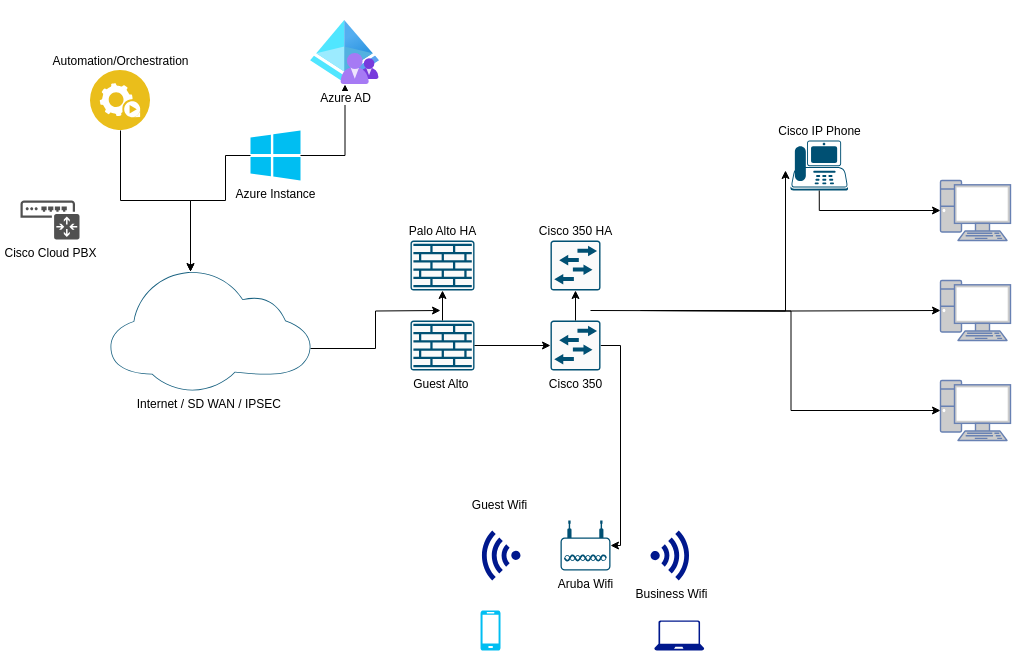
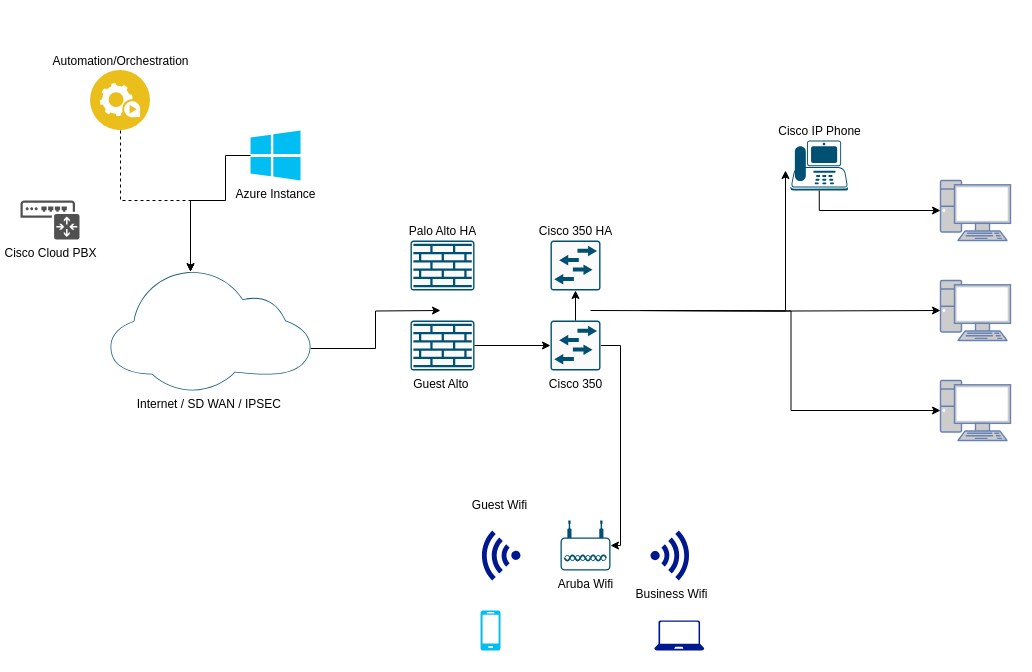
- <mxCell id="23" value="Azure AD" style="image;aspect=fixed;html=1;points=[];align=center;fontSize=12;image=img/lib/azure2/identity/Azure_AD_B2C.svg;" vertex="1" parent="1"><mxGeometry x="310" y="20" width="69" height="64" as="geometry" /></mxCell>
- <mxCell id="21" value="" style="edgeStyle=orthogonalEdgeStyle;rounded=0;orthogonalLoop=1;jettySize=auto;html=1;" edge="1" parent="1" source="22" target="23"><mxGeometry relative="1" as="geometry" /></mxCell>
- <mxCell id="30" style="edgeStyle=orthogonalEdgeStyle;rounded=0;orthogonalLoop=1;jettySize=auto;html=1;entryX=0.4;entryY=0.01;entryDx=0;entryDy=0;entryPerimeter=0;" edge="1" parent="1" source="25" target="3"><mxGeometry relative="1" as="geometry" /></mxCell>
+ <mxCell id="30" style="edgeStyle=orthogonalEdgeStyle;rounded=0;orthogonalLoop=1;jettySize=auto;html=1;entryX=0.4;entryY=0.01;entryDx=0;entryDy=0;entryPerimeter=0;dashed=1;" edge="1" parent="1" source="25" target="3"><mxGeometry relative="1" as="geometry" /></mxCell>
- <mxCell id="29" style="edgeStyle=orthogonalEdgeStyle;rounded=0;orthogonalLoop=1;jettySize=auto;html=1;entryX=0.5;entryY=1;entryDx=0;entryDy=0;entryPerimeter=0;" edge="1" parent="1" source="6" target="27"><mxGeometry relative="1" as="geometry" /></mxCell>
